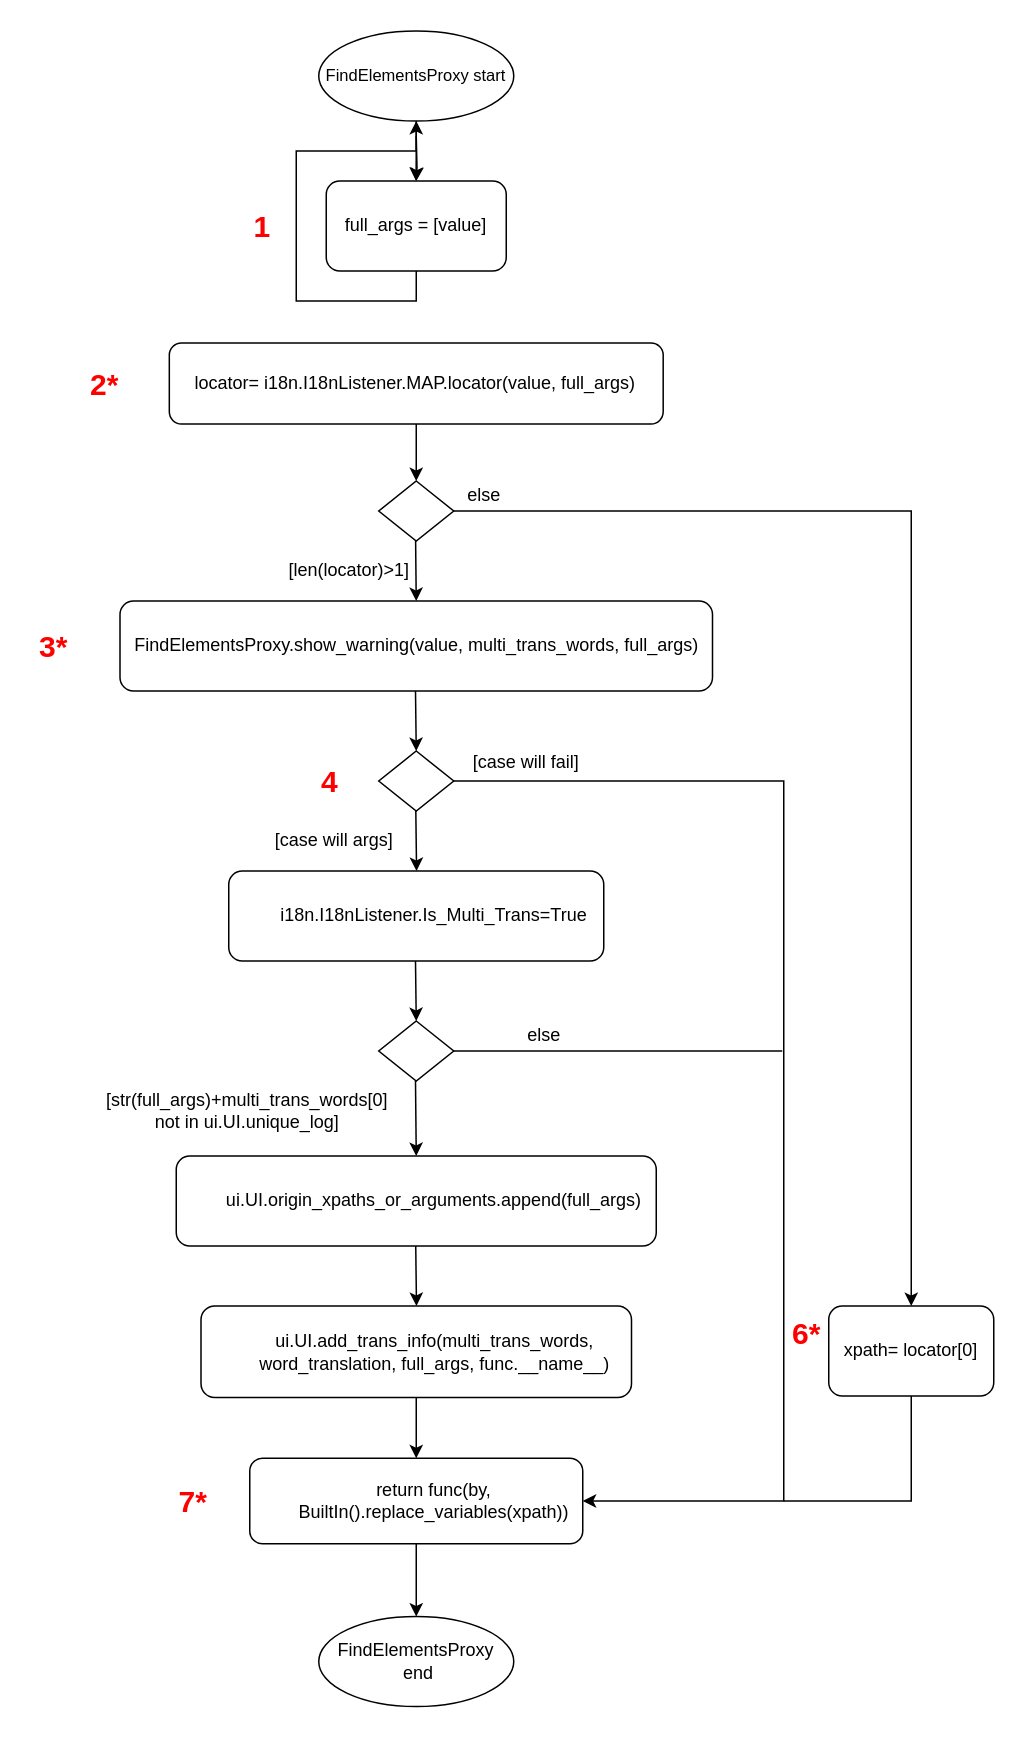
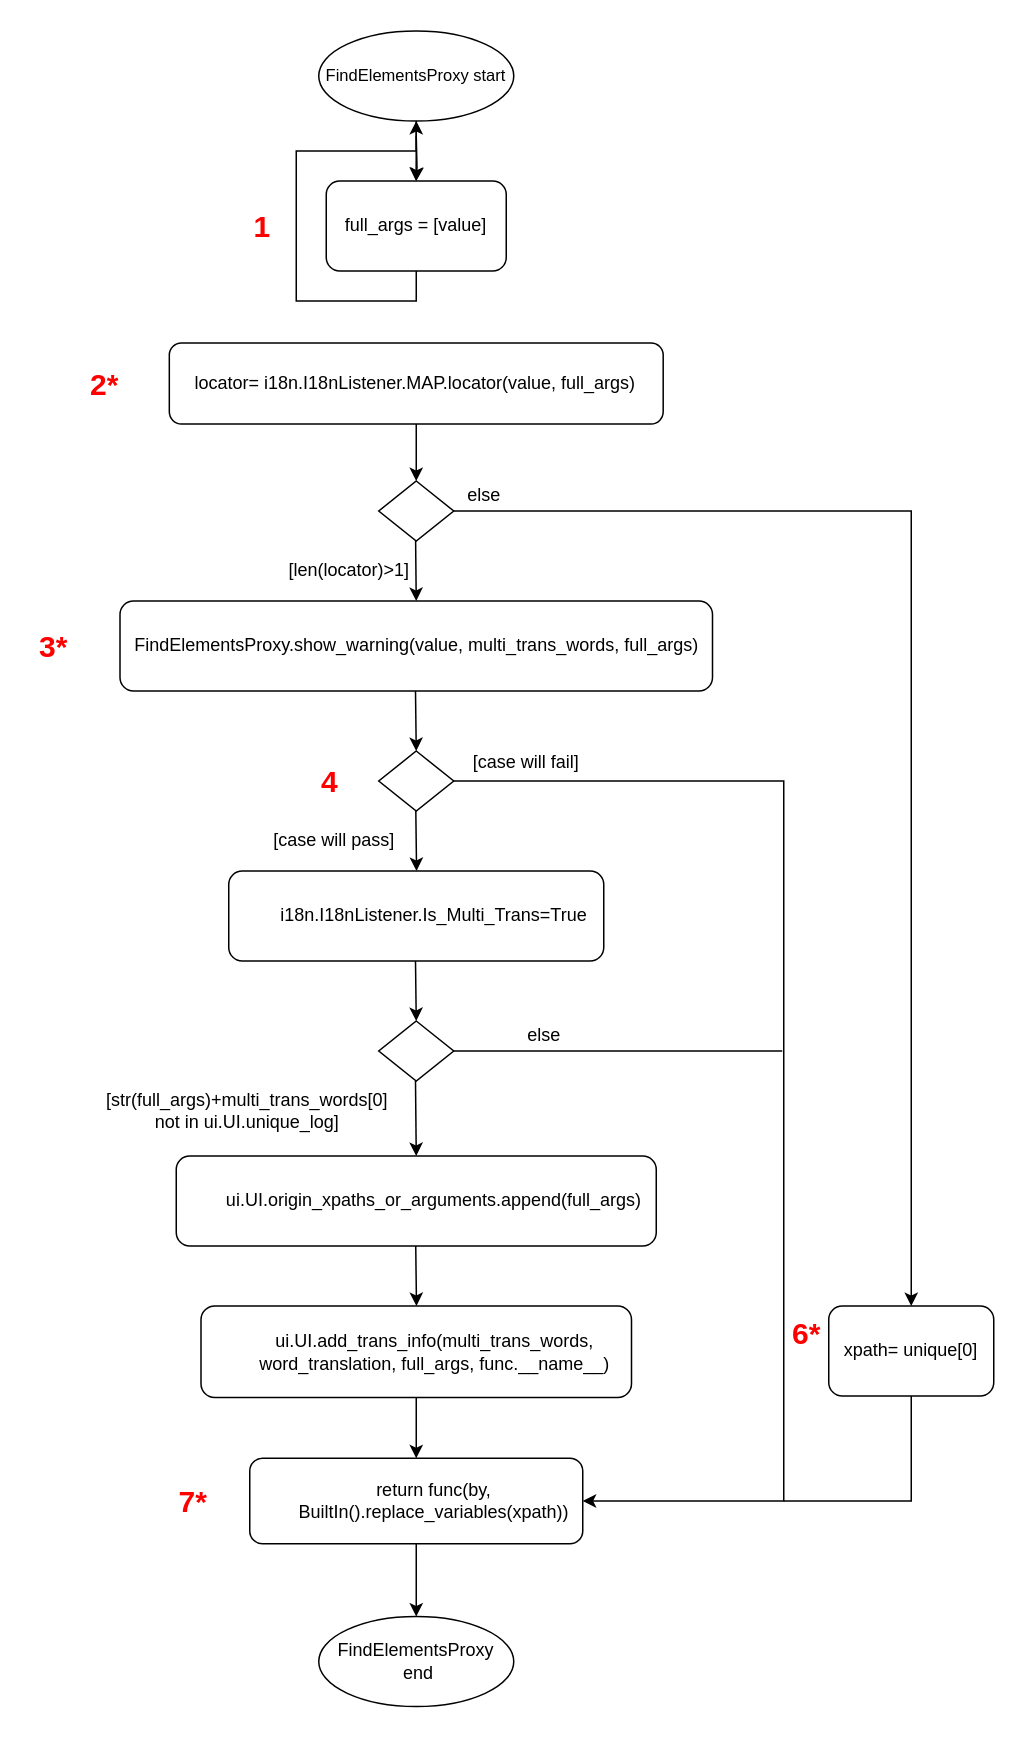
- <mxCell id="28" value="[case will args]" style="text;html=1;align=center;verticalAlign=middle;resizable=0;points=[];autosize=1;strokeColor=none;" parent="1" vertex="1"><mxGeometry x="172" y="550" width="100" height="20" as="geometry" /></mxCell>
+ <mxCell id="28" value="[case will pass]" style="text;html=1;align=center;verticalAlign=middle;resizable=0;points=[];autosize=1;strokeColor=none;" parent="1" vertex="1"><mxGeometry x="172" y="550" width="100" height="20" as="geometry" /></mxCell>
- <mxCell id="22" value="xpath= locator[0]" style="rounded=1;whiteSpace=wrap;html=1;" parent="1" vertex="1"><mxGeometry x="552" y="870" width="110" height="60" as="geometry" /></mxCell>
+ <mxCell id="22" value="xpath= unique[0]" style="rounded=1;whiteSpace=wrap;html=1;" parent="1" vertex="1"><mxGeometry x="552" y="870" width="110" height="60" as="geometry" /></mxCell>
